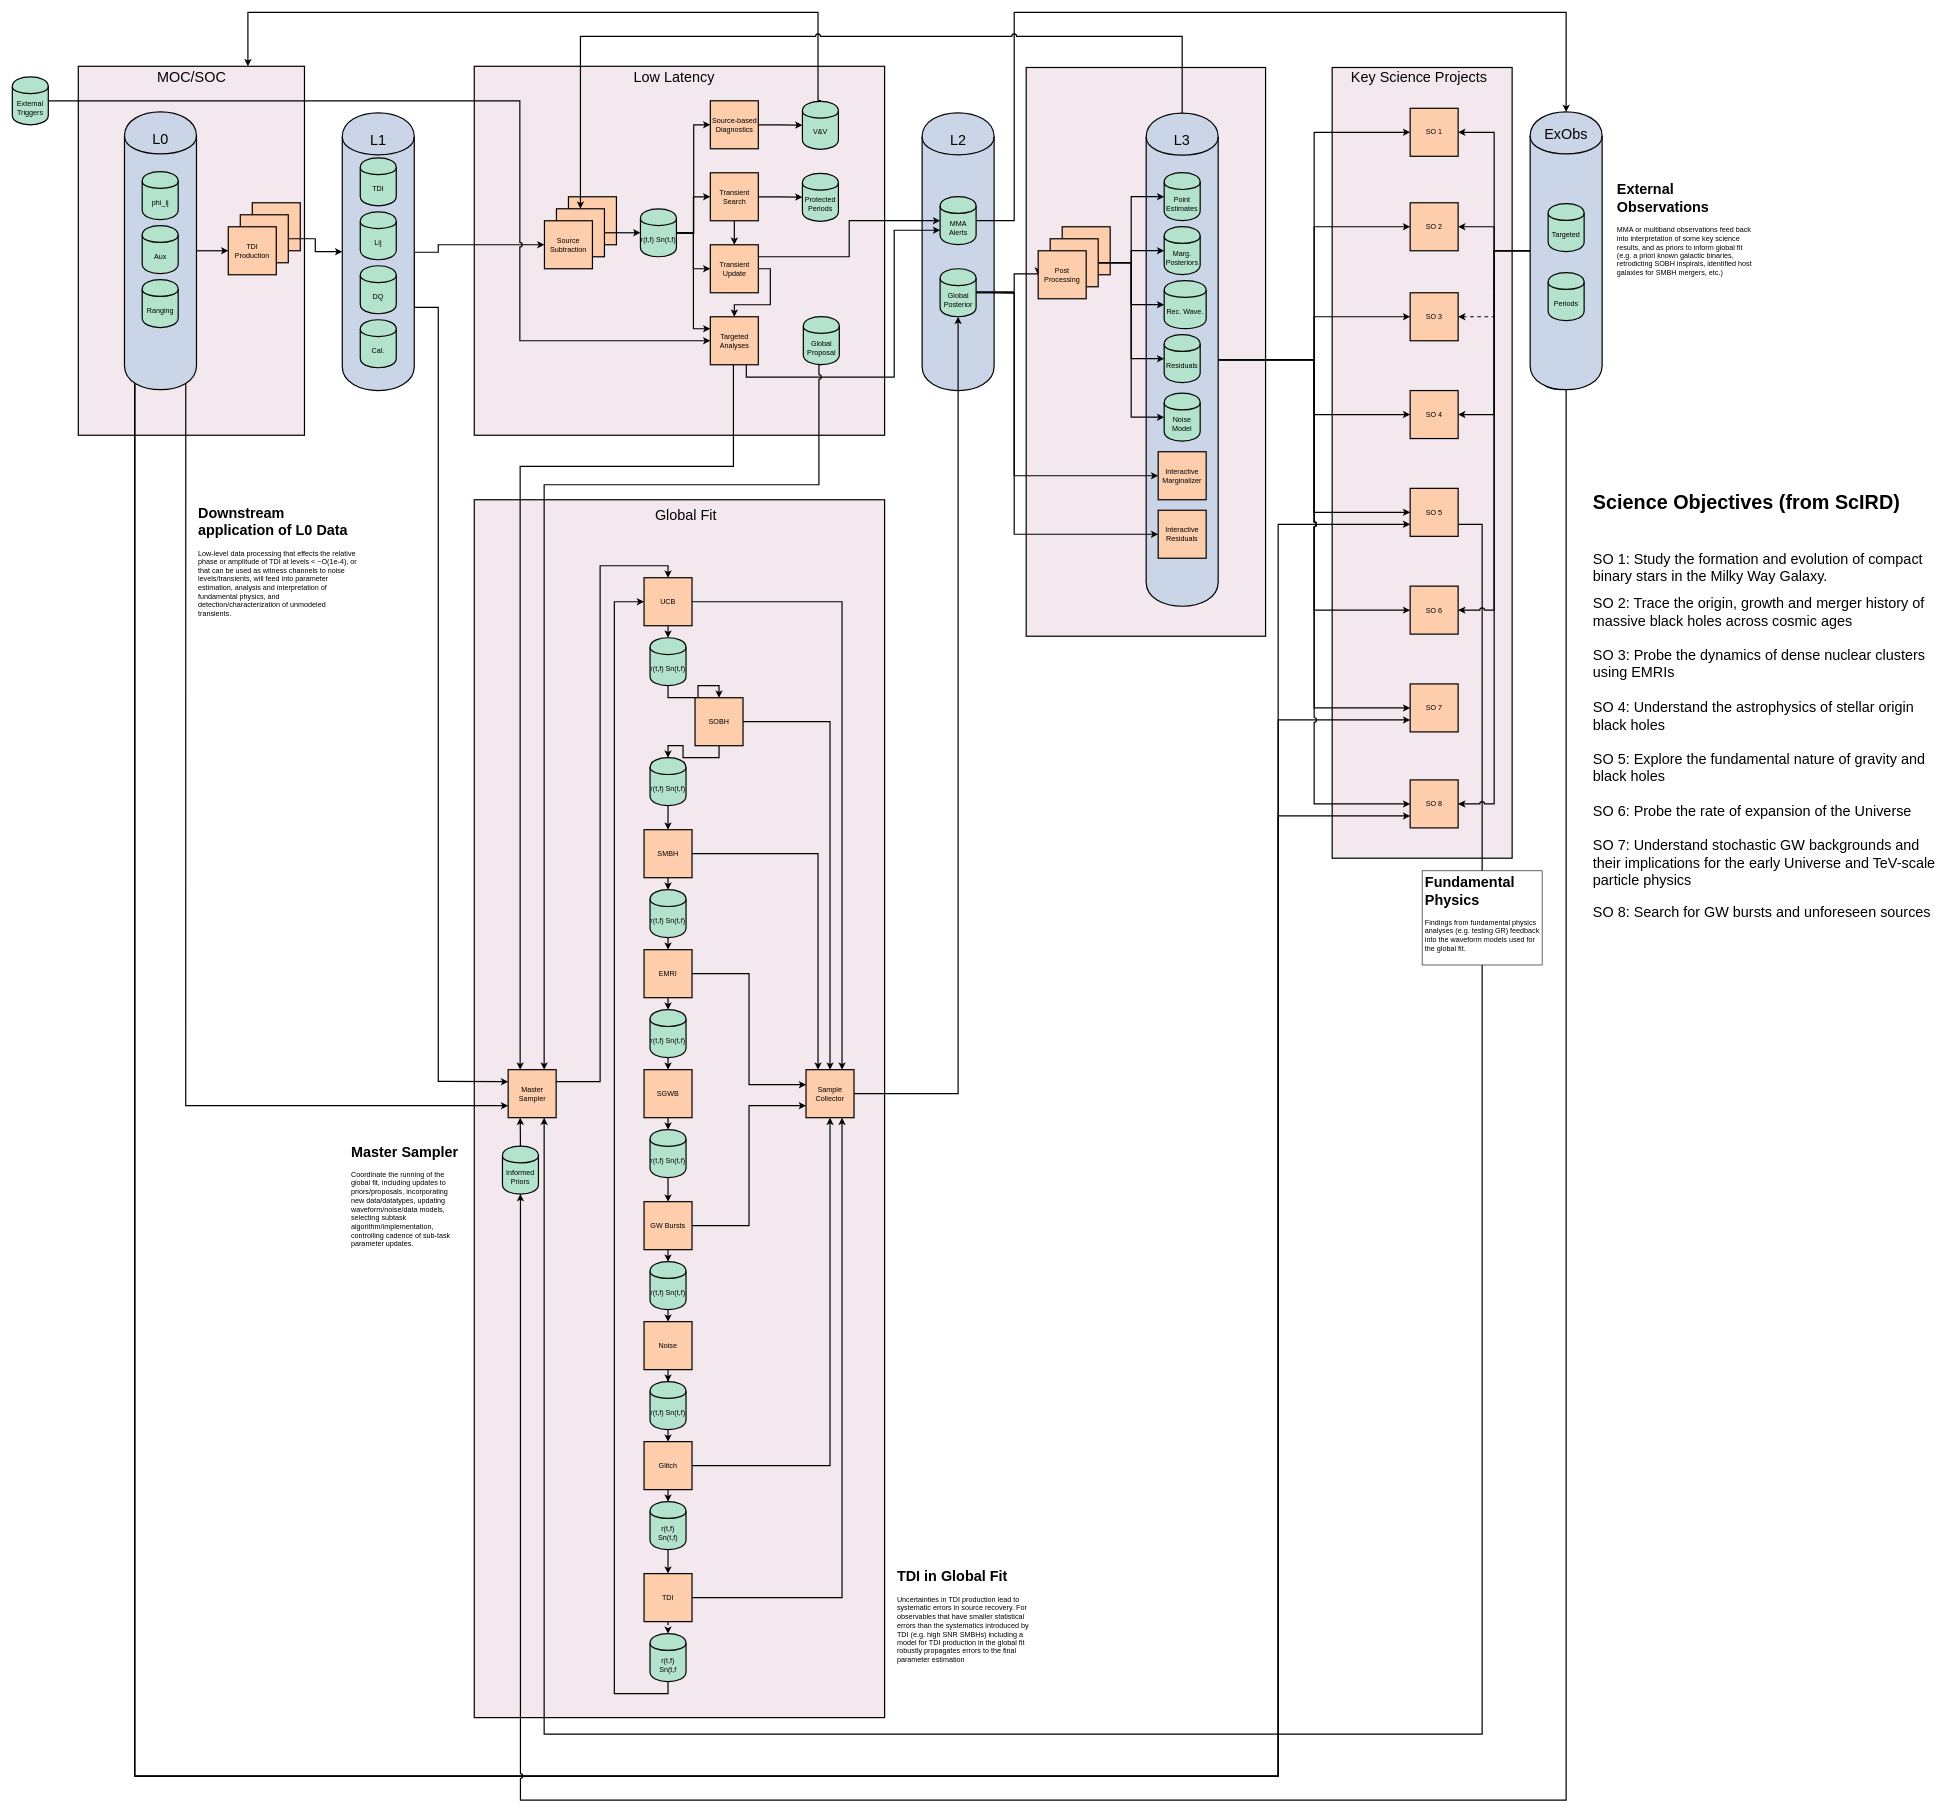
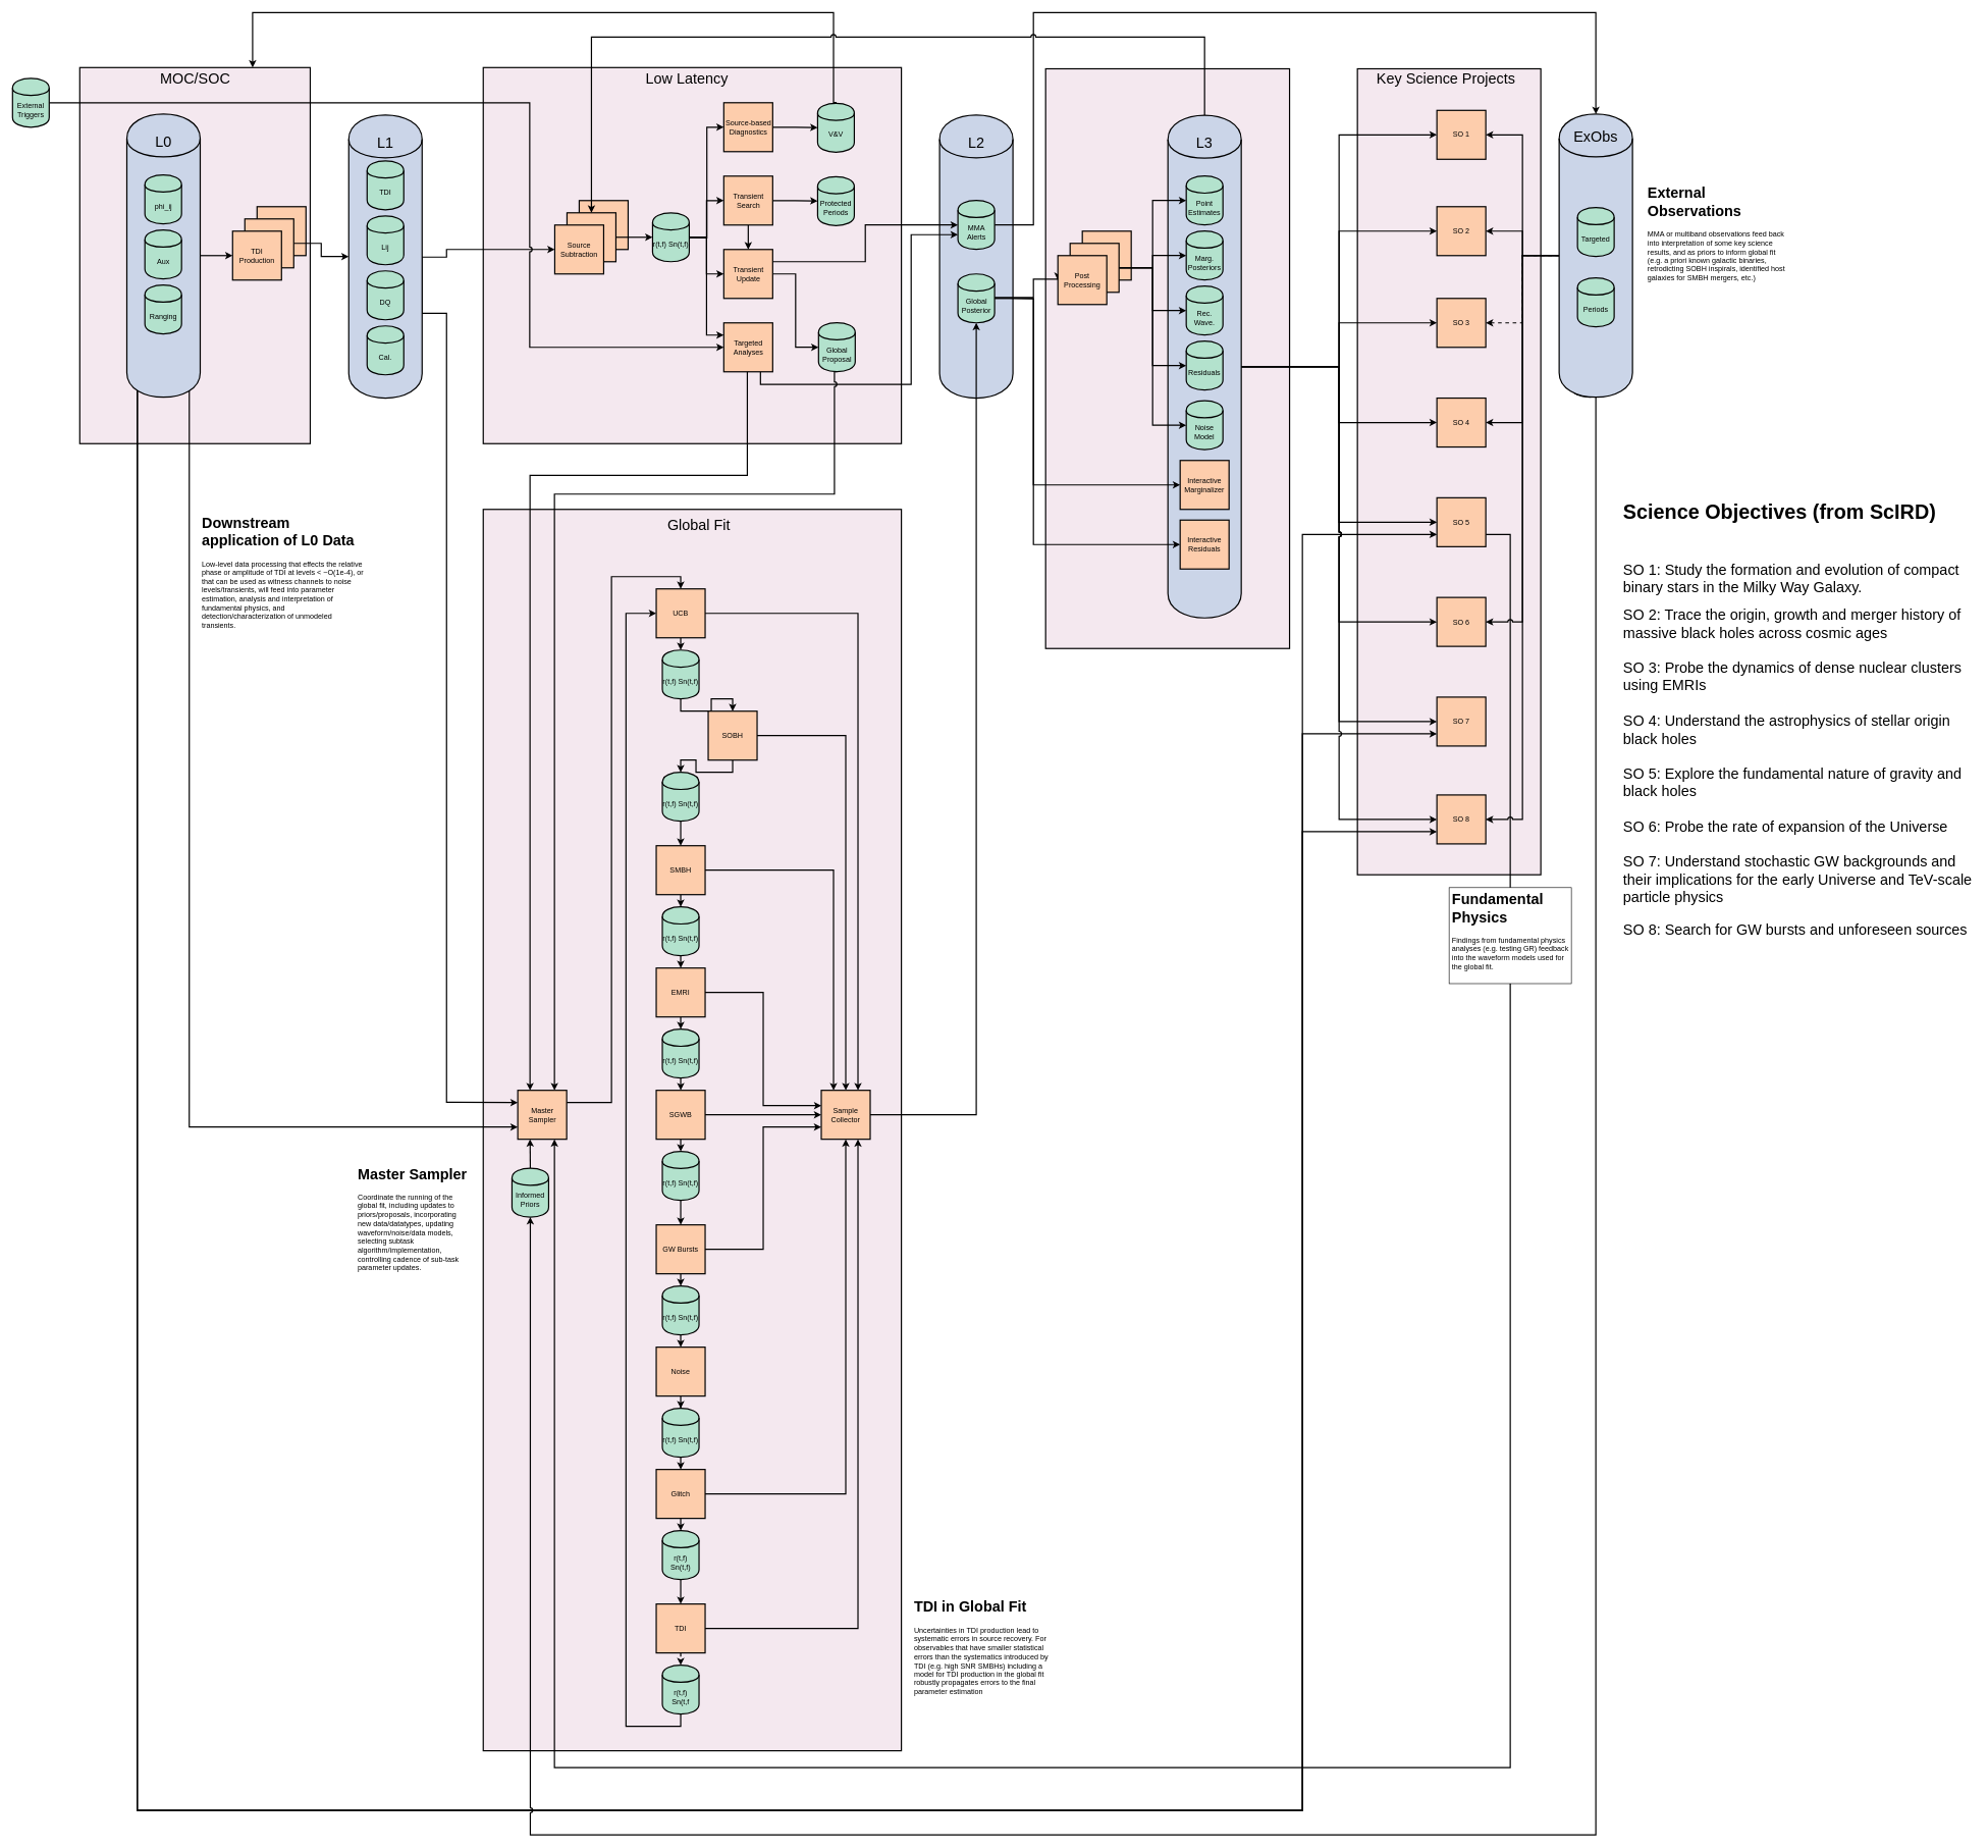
- <mxCell id="103" style="edgeStyle=orthogonalEdgeStyle;rounded=0;orthogonalLoop=1;jettySize=auto;html=1;exitX=1;exitY=0.5;exitDx=0;exitDy=0;strokeWidth=2;" parent="1" source="104" target="111" edge="1"><mxGeometry relative="1" as="geometry" /></mxCell>
+ <mxCell id="103" style="edgeStyle=orthogonalEdgeStyle;rounded=0;orthogonalLoop=1;jettySize=auto;html=1;exitX=1;exitY=0.5;exitDx=0;exitDy=0;entryX=0;entryY=0.5;entryDx=0;entryDy=0;strokeWidth=2;" parent="1" source="104" target="117" edge="1"><mxGeometry relative="1" as="geometry" /></mxCell>
- <mxCell id="131" value="Rec. Wave." style="shape=cylinder;whiteSpace=wrap;html=1;boundedLbl=1;backgroundOutline=1;fillColor=#b3e2cd;strokeWidth=2;" parent="1" vertex="1"><mxGeometry x="1940" y="467.333" width="70" height="80" as="geometry" /></mxCell>
+ <mxCell id="131" value="Rec. Wave." style="shape=cylinder;whiteSpace=wrap;html=1;boundedLbl=1;backgroundOutline=1;fillColor=#b3e2cd;strokeWidth=2;" parent="1" vertex="1"><mxGeometry x="1940" y="467.333" width="60" height="80" as="geometry" /></mxCell>
+ <mxCell id="64" style="edgeStyle=orthogonalEdgeStyle;rounded=0;orthogonalLoop=1;jettySize=auto;html=1;exitX=1;exitY=0.5;exitDx=0;exitDy=0;entryX=0;entryY=0.5;entryDx=0;entryDy=0;strokeWidth=2;" parent="1" source="65" target="88" edge="1"><mxGeometry relative="1" as="geometry" /></mxCell>
